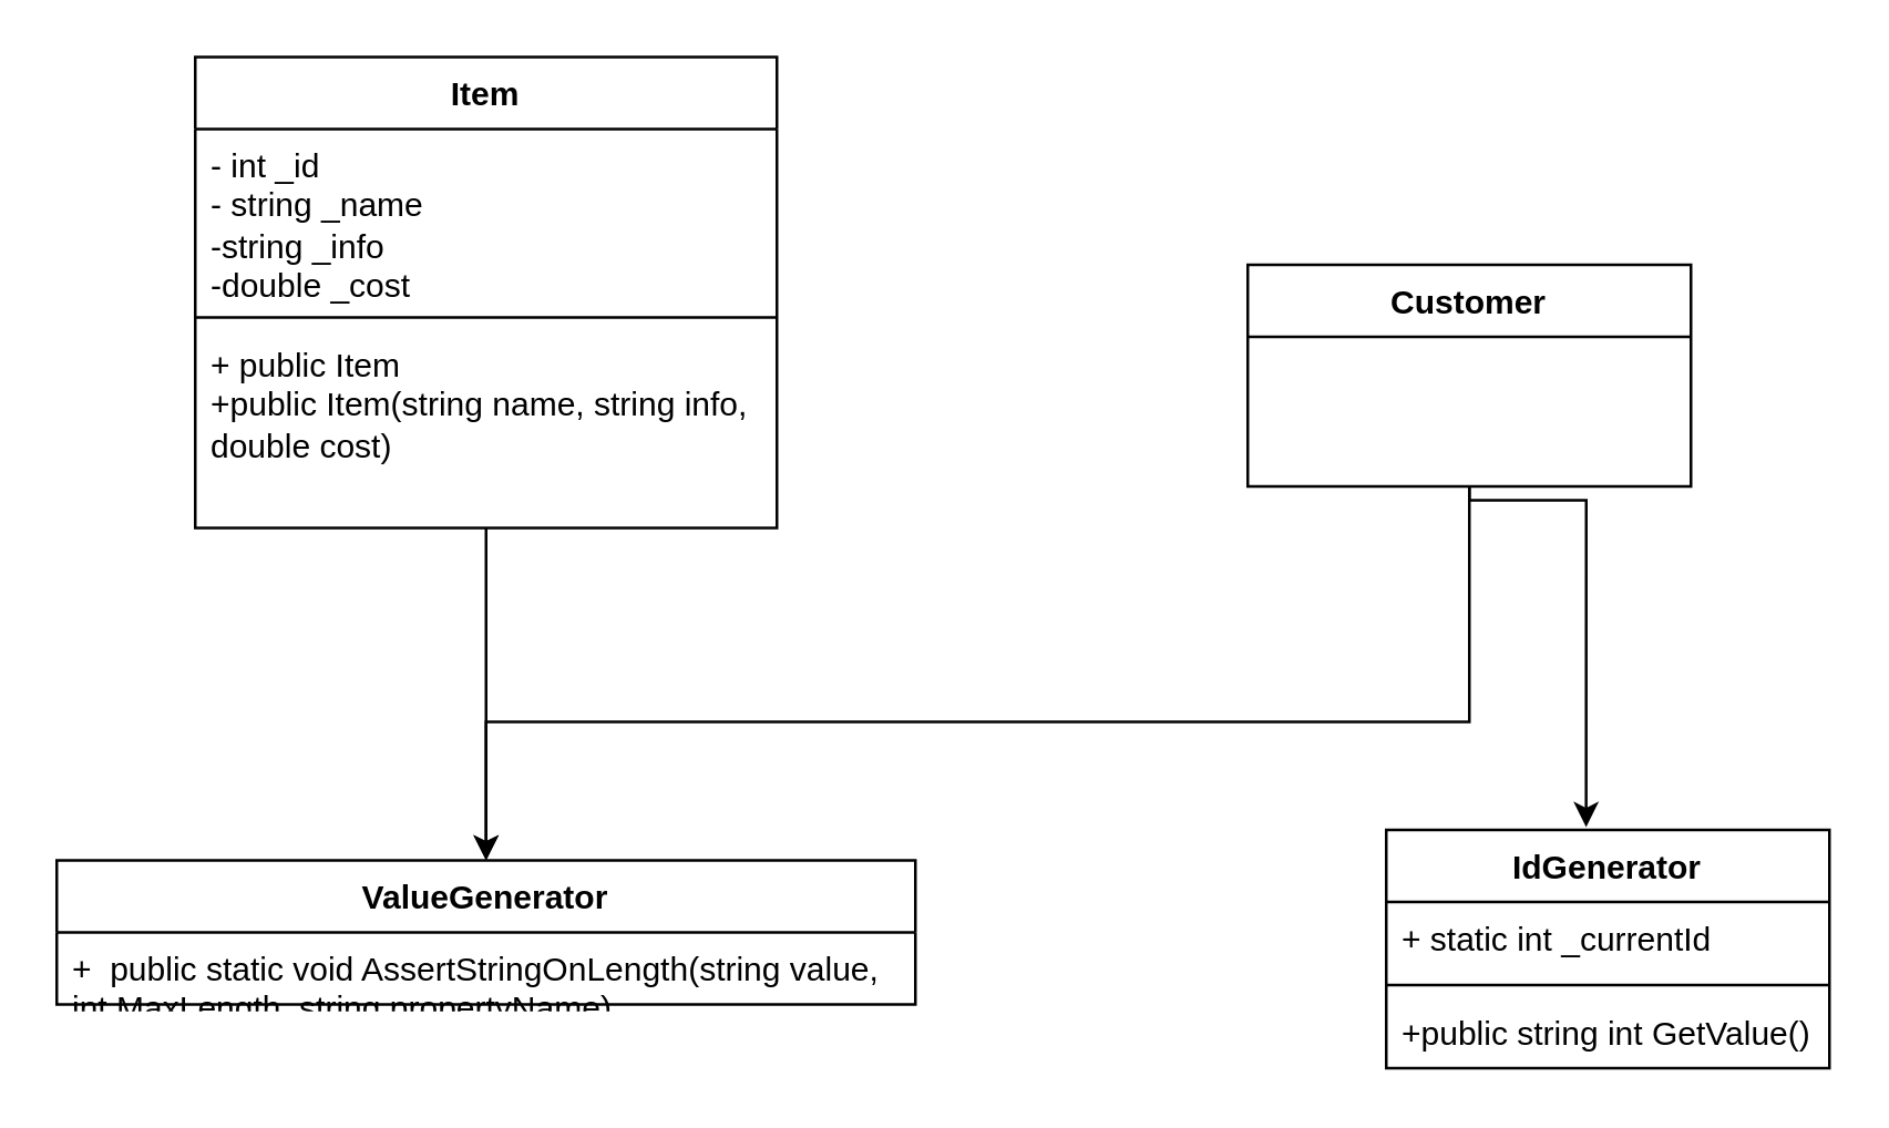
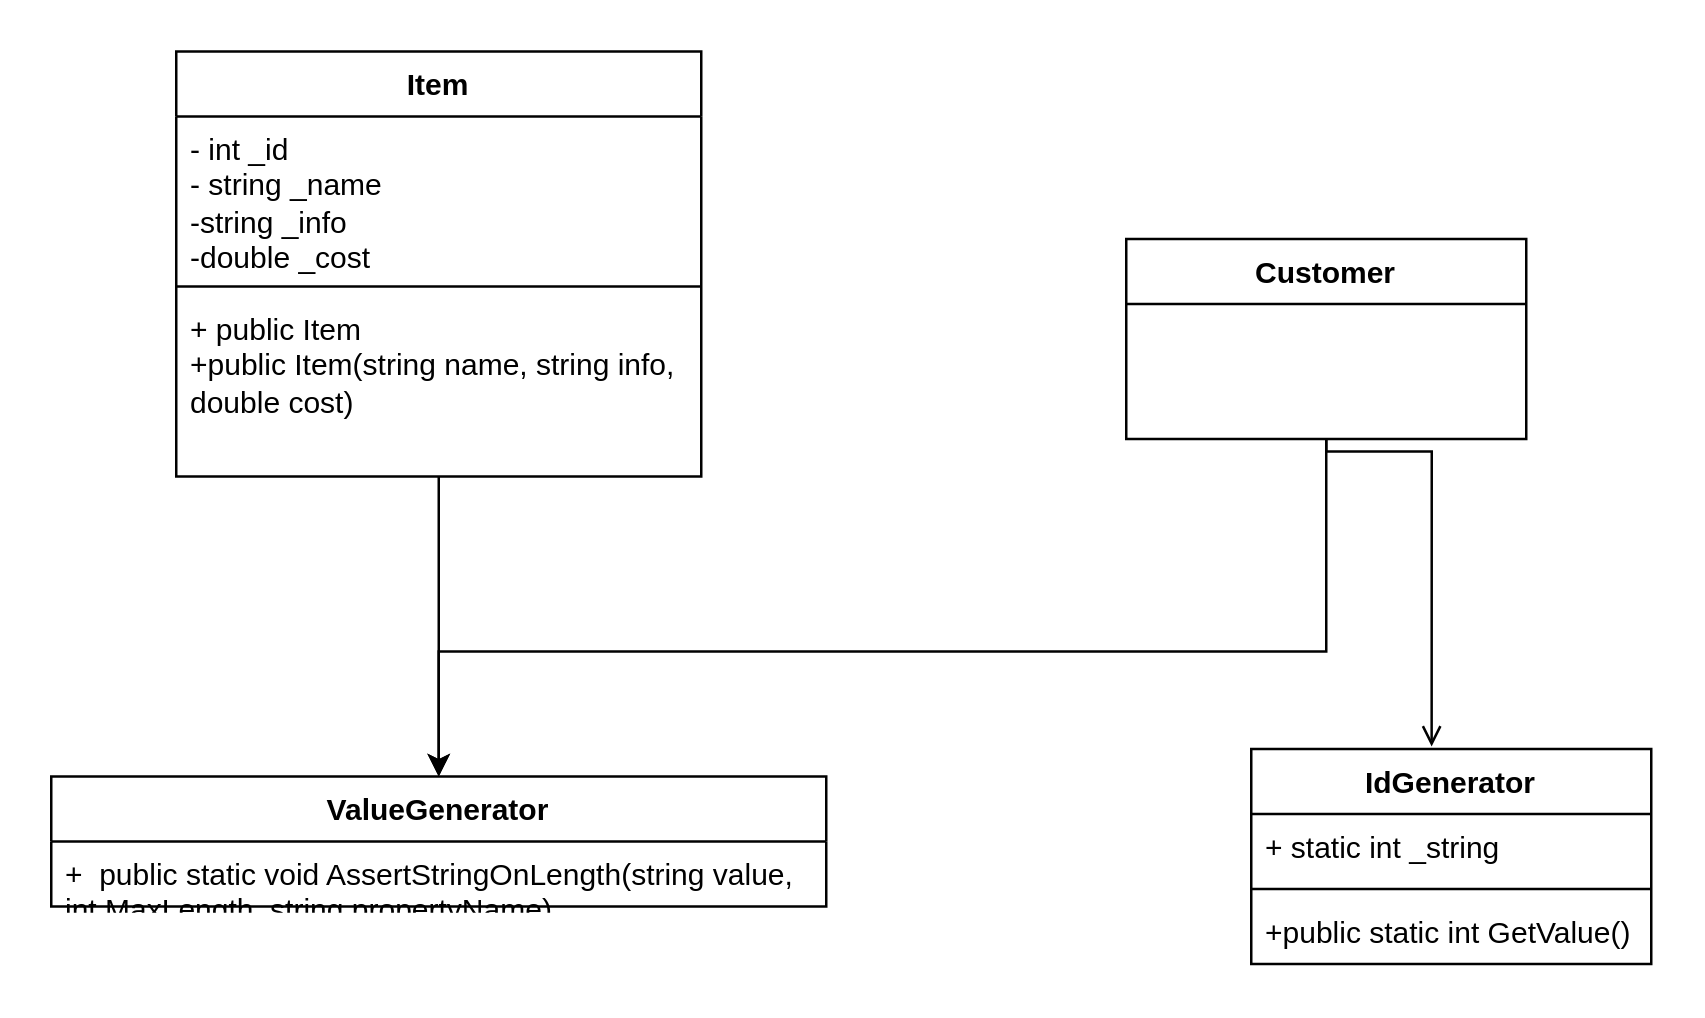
- <mxCell id="15" style="edgeStyle=orthogonalEdgeStyle;rounded=0;orthogonalLoop=1;jettySize=auto;html=1;entryX=0.451;entryY=-0.012;entryDx=0;entryDy=0;entryPerimeter=0;" edge="1" parent="1" source="9" target="2"><mxGeometry relative="1" as="geometry"><Array as="points"><mxPoint x="530" y="180" /><mxPoint x="572" y="180" /></Array></mxGeometry></mxCell>
+ <mxCell id="15" style="edgeStyle=orthogonalEdgeStyle;rounded=0;orthogonalLoop=1;jettySize=auto;html=1;entryX=0.451;entryY=-0.012;entryDx=0;entryDy=0;entryPerimeter=0;endArrow=open;" edge="1" parent="1" source="9" target="2"><mxGeometry relative="1" as="geometry"><Array as="points"><mxPoint x="530" y="180" /><mxPoint x="572" y="180" /></Array></mxGeometry></mxCell>
- <mxCell id="3" value="+ static int _currentId" style="text;strokeColor=none;fillColor=none;align=left;verticalAlign=top;spacingLeft=4;spacingRight=4;overflow=hidden;rotatable=0;points=[[0,0.5],[1,0.5]];portConstraint=eastwest;whiteSpace=wrap;html=1;" vertex="1" parent="2"><mxGeometry y="26" width="160" height="26" as="geometry" /></mxCell>
+ <mxCell id="3" value="+ static int _string" style="text;strokeColor=none;fillColor=none;align=left;verticalAlign=top;spacingLeft=4;spacingRight=4;overflow=hidden;rotatable=0;points=[[0,0.5],[1,0.5]];portConstraint=eastwest;whiteSpace=wrap;html=1;" vertex="1" parent="2"><mxGeometry y="26" width="160" height="26" as="geometry" /></mxCell>
- <mxCell id="5" value="+public string int GetValue()" style="text;strokeColor=none;fillColor=none;align=left;verticalAlign=top;spacingLeft=4;spacingRight=4;overflow=hidden;rotatable=0;points=[[0,0.5],[1,0.5]];portConstraint=eastwest;whiteSpace=wrap;html=1;" vertex="1" parent="2"><mxGeometry y="60" width="160" height="26" as="geometry" /></mxCell>
+ <mxCell id="5" value="+public static int GetValue()" style="text;strokeColor=none;fillColor=none;align=left;verticalAlign=top;spacingLeft=4;spacingRight=4;overflow=hidden;rotatable=0;points=[[0,0.5],[1,0.5]];portConstraint=eastwest;whiteSpace=wrap;html=1;" vertex="1" parent="2"><mxGeometry y="60" width="160" height="26" as="geometry" /></mxCell>
